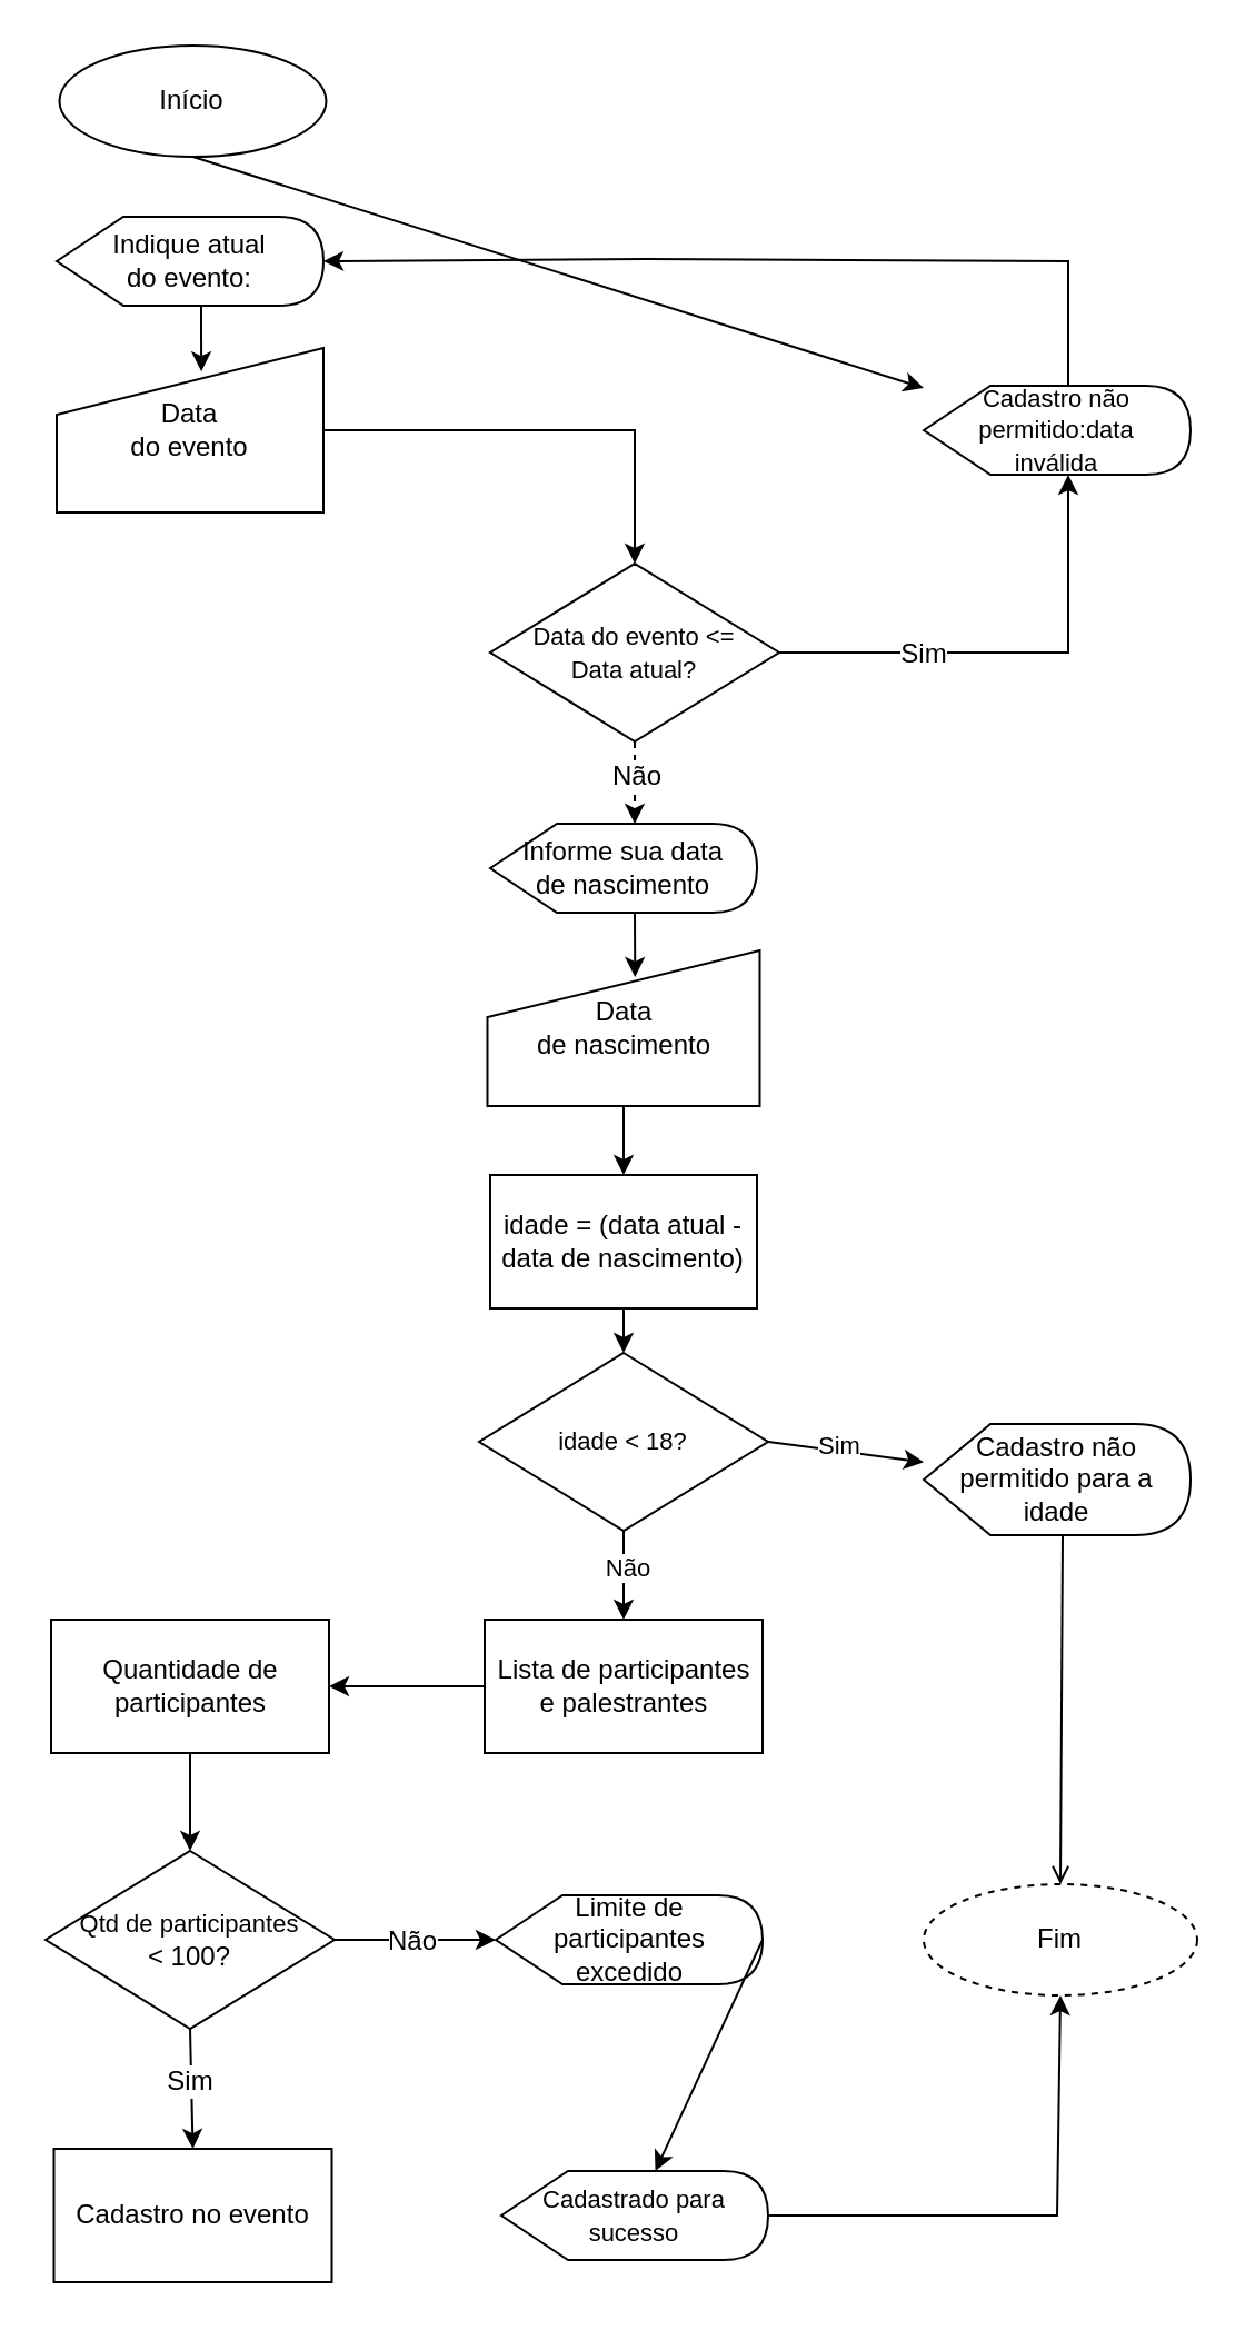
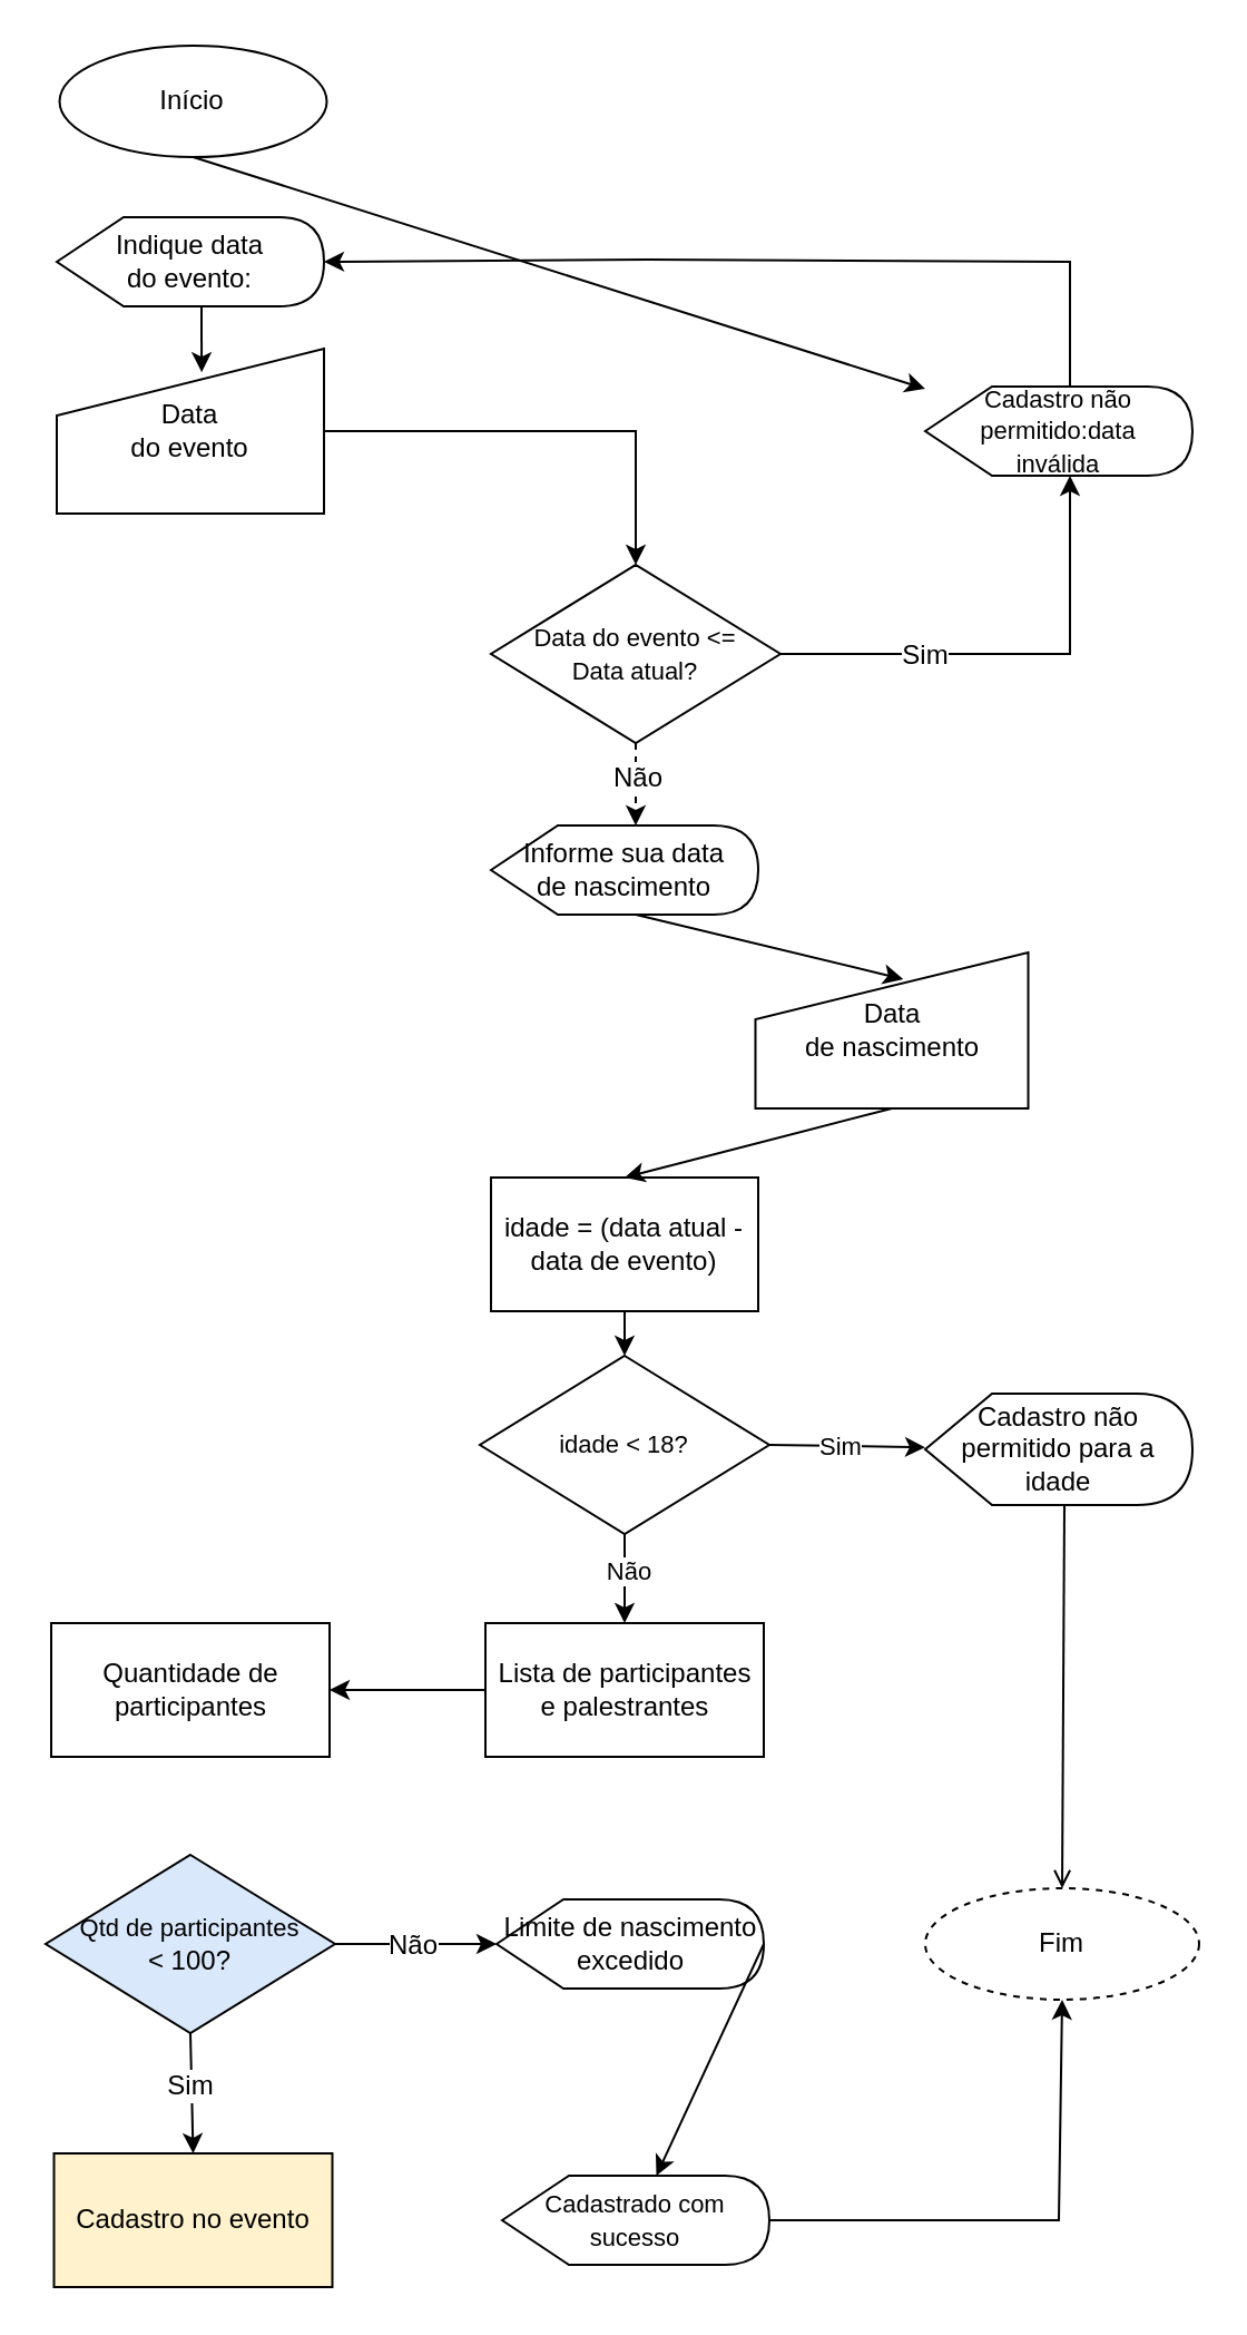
- <mxCell id="3" value="Indique atual&lt;br&gt;do evento:" style="shape=display;whiteSpace=wrap;html=1;" parent="1" vertex="1"><mxGeometry x="25" y="97" width="120" height="40" as="geometry" /></mxCell>
+ <mxCell id="3" value="Indique data&lt;br&gt;do evento:" style="shape=display;whiteSpace=wrap;html=1;" parent="1" vertex="1"><mxGeometry x="25" y="97" width="120" height="40" as="geometry" /></mxCell>
- <mxCell id="15" value="Data&lt;br&gt;de nascimento" style="shape=manualInput;whiteSpace=wrap;html=1;" parent="1" vertex="1"><mxGeometry x="218.75" y="427" width="122.5" height="70" as="geometry" /></mxCell>
+ <mxCell id="15" value="Data&lt;br&gt;de nascimento" style="shape=manualInput;whiteSpace=wrap;html=1;" parent="1" vertex="1"><mxGeometry x="338.75" y="427" width="122.5" height="70" as="geometry" /></mxCell>
- <mxCell id="17" value="idade = (data atual - data de nascimento)" style="rounded=0;whiteSpace=wrap;html=1;fontSize=12;" parent="1" vertex="1"><mxGeometry x="220" y="528" width="120" height="60" as="geometry" /></mxCell>
+ <mxCell id="17" value="idade = (data atual - data de evento)" style="rounded=0;whiteSpace=wrap;html=1;fontSize=12;" parent="1" vertex="1"><mxGeometry x="220" y="528" width="120" height="60" as="geometry" /></mxCell>
- <mxCell id="19" value="Cadastro não permitido para a idade" style="shape=display;whiteSpace=wrap;html=1;fontSize=12;" parent="1" vertex="1"><mxGeometry x="415" y="640" width="120" height="50" as="geometry" /></mxCell>
+ <mxCell id="19" value="Cadastro não permitido para a idade" style="shape=display;whiteSpace=wrap;html=1;fontSize=12;" parent="1" vertex="1"><mxGeometry x="415" y="625" width="120" height="50" as="geometry" /></mxCell>
- <mxCell id="26" value="" style="endArrow=classic;html=1;rounded=0;fontSize=12;exitX=0.5;exitY=1;exitDx=0;exitDy=0;entryX=0.5;entryY=0;entryDx=0;entryDy=0;" parent="1" source="23" target="25" edge="1"><mxGeometry width="50" height="50" relative="1" as="geometry"><mxPoint x="265" y="920" as="sourcePoint" /><mxPoint x="315" y="870" as="targetPoint" /></mxGeometry></mxCell>
- <mxCell id="25" value="&lt;span style=&quot;font-size: 11px;&quot;&gt;Qtd de participantes&lt;br&gt;&lt;/span&gt;&amp;lt; 100?" style="rhombus;whiteSpace=wrap;html=1;" parent="1" vertex="1"><mxGeometry x="20" y="832" width="130" height="80" as="geometry" /></mxCell>
+ <mxCell id="25" value="&lt;span style=&quot;font-size: 11px;&quot;&gt;Qtd de participantes&lt;br&gt;&lt;/span&gt;&amp;lt; 100?" style="rhombus;whiteSpace=wrap;html=1;fillColor=#dae8fc;" parent="1" vertex="1"><mxGeometry x="20" y="832" width="130" height="80" as="geometry" /></mxCell>
- <mxCell id="27" value="Limite de participantes excedido" style="shape=display;whiteSpace=wrap;html=1;fontSize=12;" parent="1" vertex="1"><mxGeometry x="222.5" y="852" width="120" height="40" as="geometry" /></mxCell>
+ <mxCell id="27" value="Limite de nascimento excedido" style="shape=display;whiteSpace=wrap;html=1;fontSize=12;" parent="1" vertex="1"><mxGeometry x="222.5" y="852" width="120" height="40" as="geometry" /></mxCell>
- <mxCell id="31" value="Cadastro no evento" style="rounded=0;whiteSpace=wrap;html=1;fontSize=12;" parent="1" vertex="1"><mxGeometry x="23.75" y="966" width="125" height="60" as="geometry" /></mxCell>
+ <mxCell id="31" value="Cadastro no evento" style="rounded=0;whiteSpace=wrap;html=1;fontSize=12;fillColor=#fff2cc;" parent="1" vertex="1"><mxGeometry x="23.75" y="966" width="125" height="60" as="geometry" /></mxCell>
- <mxCell id="34" value="&lt;font style=&quot;font-size: 11px;&quot;&gt;Cadastrado para sucesso&lt;br&gt;&lt;/font&gt;" style="shape=display;whiteSpace=wrap;html=1;fontSize=12;" parent="1" vertex="1"><mxGeometry x="225" y="976" width="120" height="40" as="geometry" /></mxCell>
+ <mxCell id="34" value="&lt;font style=&quot;font-size: 11px;&quot;&gt;Cadastrado com sucesso&lt;br&gt;&lt;/font&gt;" style="shape=display;whiteSpace=wrap;html=1;fontSize=12;" parent="1" vertex="1"><mxGeometry x="225" y="976" width="120" height="40" as="geometry" /></mxCell>
